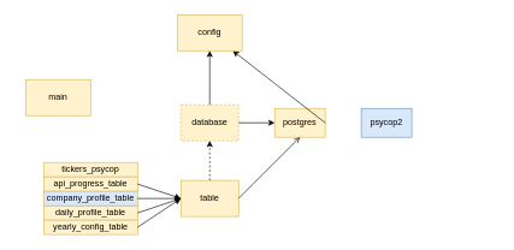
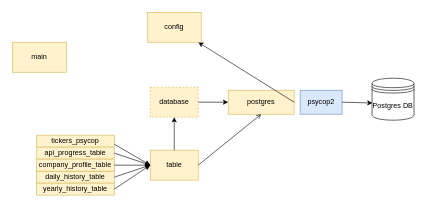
- <mxCell id="10" value="" style="endArrow=classic;html=1;exitX=0.5;exitY=0;exitDx=0;exitDy=0;entryX=0.5;entryY=1;entryDx=0;entryDy=0;" parent="1" source="7" target="9" edge="1"><mxGeometry width="50" height="50" relative="1" as="geometry"><mxPoint x="190" y="160" as="sourcePoint" /><mxPoint x="240" y="110" as="targetPoint" /></mxGeometry></mxCell>
- <mxCell id="24" value="main" style="rounded=0;whiteSpace=wrap;html=1;fillColor=#fff2cc;strokeColor=#d6b656;" vertex="1" parent="1"><mxGeometry x="35" y="110" width="90" height="50" as="geometry" /></mxCell>
+ <mxCell id="24" value="main" style="rounded=0;whiteSpace=wrap;html=1;fillColor=#fff2cc;strokeColor=#d6b656;" vertex="1" parent="1"><mxGeometry x="20" y="70" width="90" height="50" as="geometry" /></mxCell>
+ <mxCell id="3" value="Postgres DB" style="shape=datastore;whiteSpace=wrap;html=1;" parent="1" vertex="1"><mxGeometry x="620" y="130" width="70" height="70" as="geometry" /></mxCell>
- <mxCell id="5" value="postgres" style="rounded=0;whiteSpace=wrap;html=1;fillColor=#fff2cc;strokeColor=#d6b656;" parent="1" vertex="1"><mxGeometry x="380" y="150" width="70" height="40" as="geometry" /></mxCell>
+ <mxCell id="5" value="postgres" style="rounded=0;whiteSpace=wrap;html=1;fillColor=#fff2cc;strokeColor=#d6b656;" parent="1" vertex="1"><mxGeometry x="380" y="150" width="110" height="40" as="geometry" /></mxCell>
+ <mxCell id="4" value="" style="endArrow=classic;html=1;exitX=1;exitY=0.5;exitDx=0;exitDy=0;entryX=0.01;entryY=0.59;entryDx=0;entryDy=0;entryPerimeter=0;" parent="1" source="2" target="3" edge="1"><mxGeometry width="50" height="50" relative="1" as="geometry"><mxPoint x="580" y="100" as="sourcePoint" /><mxPoint x="600" y="190" as="targetPoint" /></mxGeometry></mxCell>
- <mxCell id="13" value="" style="endArrow=classic;html=1;exitX=0.5;exitY=0;exitDx=0;exitDy=0;entryX=0.5;entryY=1;entryDx=0;entryDy=0;dashed=1;" parent="1" source="11" target="7" edge="1"><mxGeometry width="50" height="50" relative="1" as="geometry"><mxPoint x="140" y="250" as="sourcePoint" /><mxPoint x="190" y="200" as="targetPoint" /></mxGeometry></mxCell>
+ <mxCell id="13" value="" style="endArrow=classic;html=1;exitX=0.5;exitY=0;exitDx=0;exitDy=0;entryX=0.5;entryY=1;entryDx=0;entryDy=0;" parent="1" source="11" target="7" edge="1"><mxGeometry width="50" height="50" relative="1" as="geometry"><mxPoint x="140" y="250" as="sourcePoint" /><mxPoint x="190" y="200" as="targetPoint" /></mxGeometry></mxCell>
- <mxCell id="15" value="api_progress_table" style="rounded=0;whiteSpace=wrap;html=1;fillColor=#fff2cc;strokeColor=#d6b656;" parent="1" vertex="1"><mxGeometry x="60" y="245" width="130" height="20" as="geometry" /></mxCell>
+ <mxCell id="15" value="api_progress_table" style="whiteSpace=wrap;html=1;fillColor=#fff2cc;strokeColor=#d6b656;rounded=1;" parent="1" vertex="1"><mxGeometry x="60" y="245" width="130" height="20" as="geometry" /></mxCell>
+ <mxCell id="19" value="" style="endArrow=classic;html=1;entryX=0;entryY=0.5;entryDx=0;entryDy=0;exitX=1;exitY=0.75;exitDx=0;exitDy=0;" parent="1" source="14" target="11" edge="1"><mxGeometry width="50" height="50" relative="1" as="geometry"><mxPoint x="160" y="300" as="sourcePoint" /><mxPoint x="210" y="250" as="targetPoint" /></mxGeometry></mxCell>
- <mxCell id="17" value="company_profile_table" style="rounded=0;whiteSpace=wrap;html=1;fillColor=#dae8fc;strokeColor=#d6b656;" parent="1" vertex="1"><mxGeometry x="60" y="265" width="130" height="20" as="geometry" /></mxCell>
+ <mxCell id="17" value="company_profile_table" style="rounded=0;whiteSpace=wrap;html=1;fillColor=#fff2cc;strokeColor=#d6b656;" parent="1" vertex="1"><mxGeometry x="60" y="265" width="130" height="20" as="geometry" /></mxCell>
- <mxCell id="16" value="daily_profile_table" style="rounded=0;whiteSpace=wrap;html=1;fillColor=#fff2cc;strokeColor=#d6b656;" parent="1" vertex="1"><mxGeometry x="60" y="285" width="130" height="20" as="geometry" /></mxCell>
+ <mxCell id="16" value="daily_history_table" style="rounded=0;whiteSpace=wrap;html=1;fillColor=#fff2cc;strokeColor=#d6b656;" parent="1" vertex="1"><mxGeometry x="60" y="285" width="130" height="20" as="geometry" /></mxCell>
- <mxCell id="18" value="yearly_config_table" style="rounded=0;whiteSpace=wrap;html=1;fillColor=#fff2cc;strokeColor=#d6b656;" parent="1" vertex="1"><mxGeometry x="60" y="305" width="130" height="20" as="geometry" /></mxCell>
+ <mxCell id="18" value="yearly_history_table" style="rounded=0;whiteSpace=wrap;html=1;fillColor=#fff2cc;strokeColor=#d6b656;" parent="1" vertex="1"><mxGeometry x="60" y="305" width="130" height="20" as="geometry" /></mxCell>
